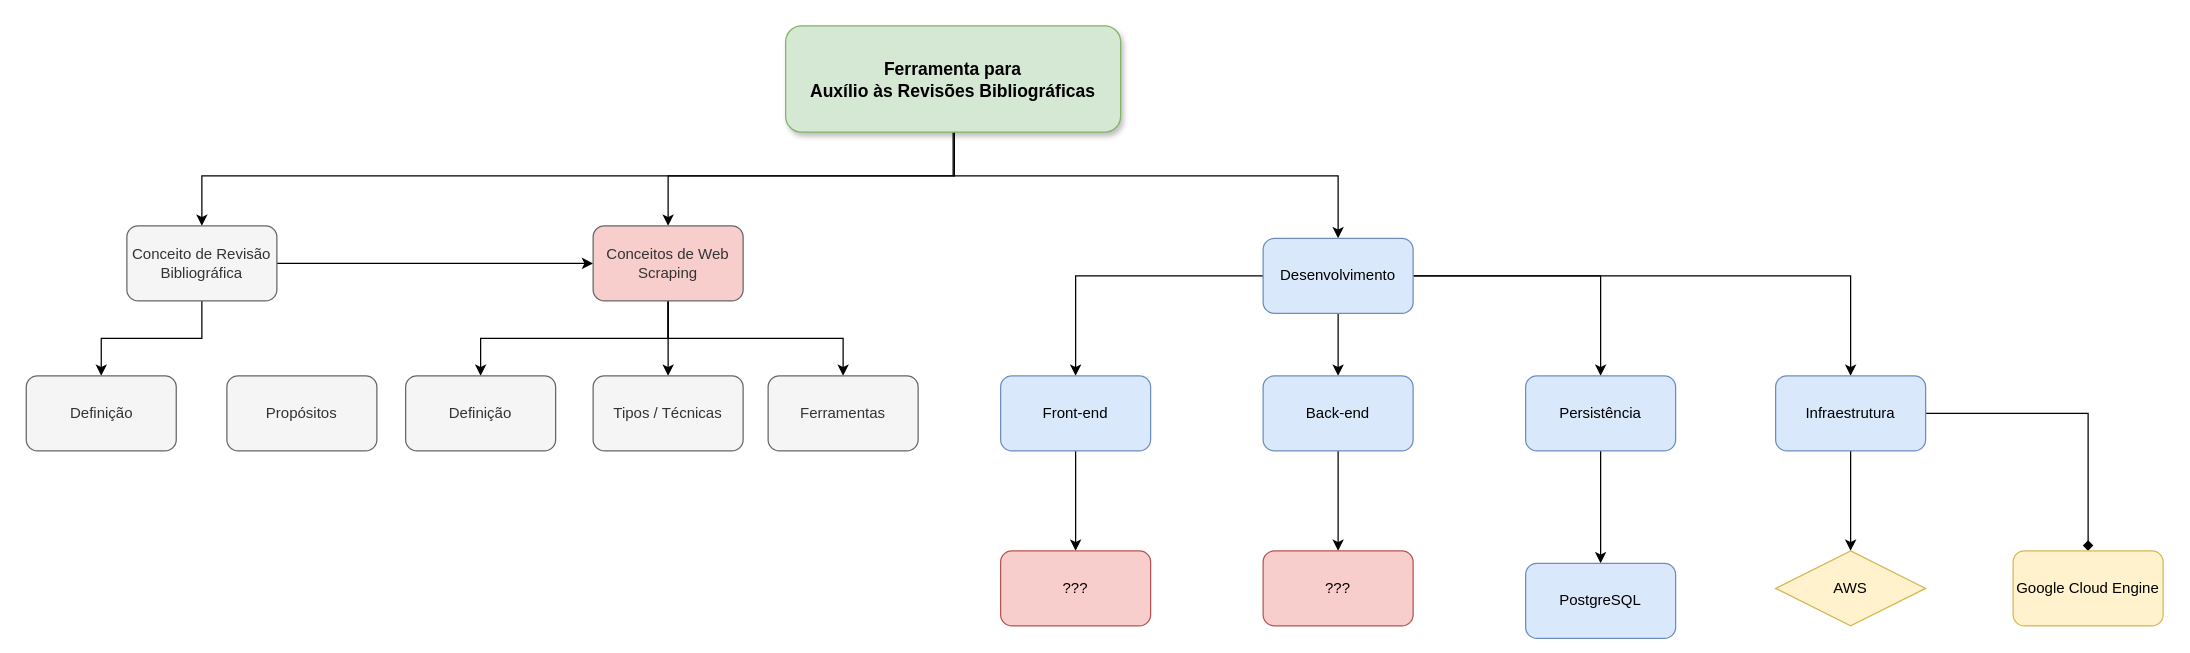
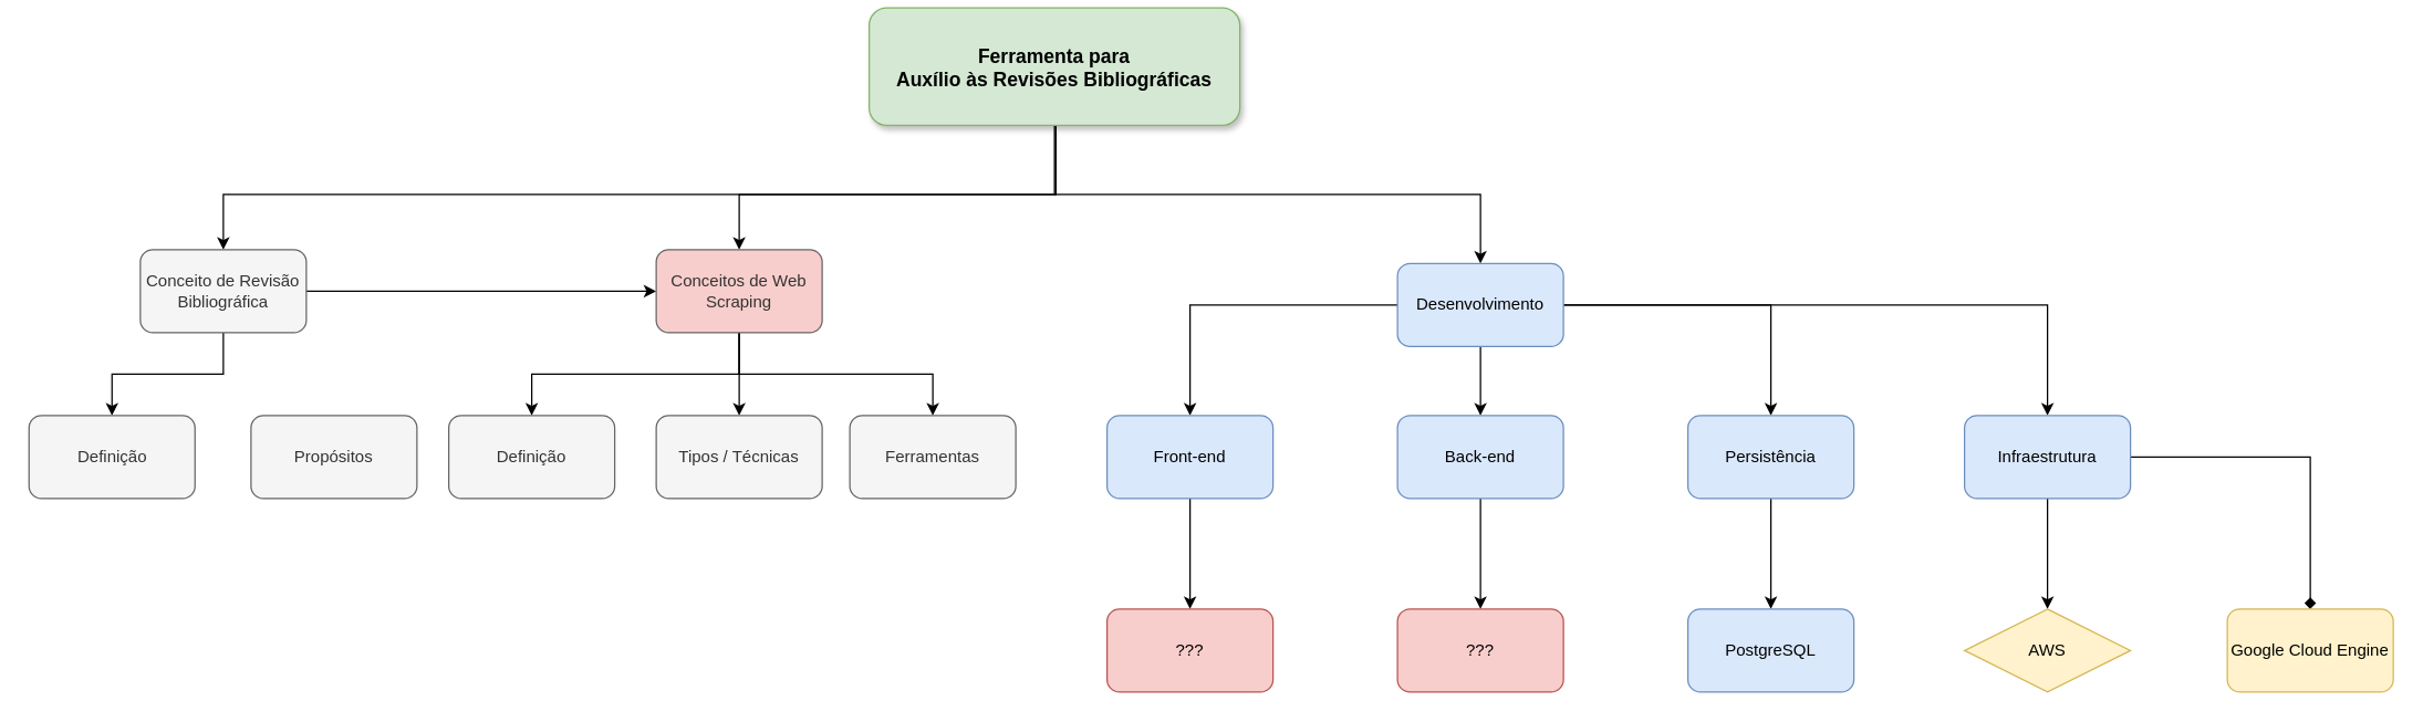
- <mxCell id="5" value="Ferramenta para &#10;Auxílio às Revisões Bibliográficas" style="rounded=1;shadow=1;fontStyle=1;fontSize=14;fillColor=#d5e8d4;strokeColor=#82b366;" parent="1" vertex="1"><mxGeometry x="628" y="20" width="268" height="85" as="geometry" /></mxCell>
+ <mxCell id="5" value="Ferramenta para &#10;Auxílio às Revisões Bibliográficas" style="rounded=1;shadow=1;fontStyle=1;fontSize=14;fillColor=#d5e8d4;strokeColor=#82b366;" parent="1" vertex="1"><mxGeometry x="628" y="5" width="268" height="85" as="geometry" /></mxCell>
- <mxCell id="18" value="PostgreSQL" style="rounded=1;whiteSpace=wrap;html=1;fillColor=#dae8fc;strokeColor=#6c8ebf;" vertex="1" parent="1"><mxGeometry x="1220" y="450" width="120" height="60" as="geometry" /></mxCell>
+ <mxCell id="18" value="PostgreSQL" style="rounded=1;whiteSpace=wrap;html=1;fillColor=#dae8fc;strokeColor=#6c8ebf;" vertex="1" parent="1"><mxGeometry x="1220" y="440" width="120" height="60" as="geometry" /></mxCell>
